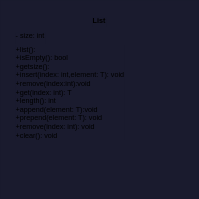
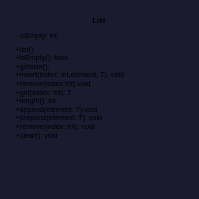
- <mxCell id="3" value="- size: int&#10;&#10;" style="text;strokeColor=none;fillColor=none;align=left;verticalAlign=top;spacingLeft=4;spacingRight=4;overflow=hidden;rotatable=0;points=[[0,0.5],[1,0.5]];portConstraint=eastwest;labelBorderColor=none;fontColor=default;labelBackgroundColor=#1A1B2E;" parent="2" vertex="1"><mxGeometry y="26" width="290" height="22" as="geometry" /></mxCell>
+ <mxCell id="3" value="- isEmpty: int&#10;&#10;" style="text;strokeColor=none;fillColor=none;align=left;verticalAlign=top;spacingLeft=4;spacingRight=4;overflow=hidden;rotatable=0;points=[[0,0.5],[1,0.5]];portConstraint=eastwest;labelBorderColor=none;fontColor=default;labelBackgroundColor=#1A1B2E;" parent="2" vertex="1"><mxGeometry y="26" width="290" height="22" as="geometry" /></mxCell>
